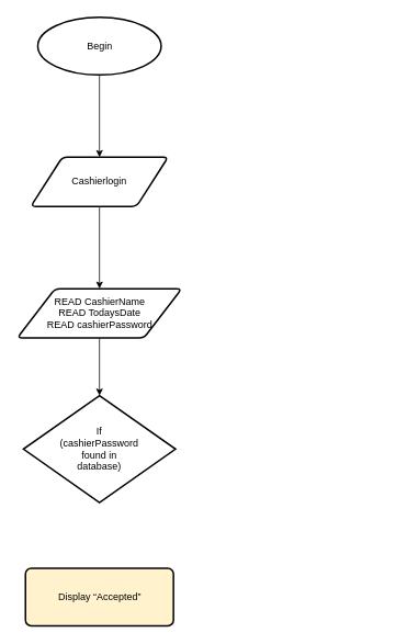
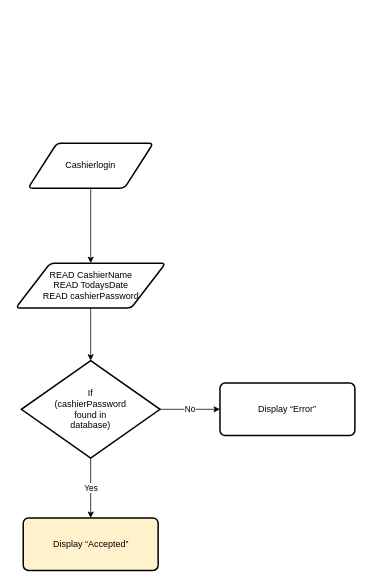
- <mxCell id="12" value="Begin" style="strokeWidth=2;html=1;shape=mxgraph.flowchart.start_1;whiteSpace=wrap;" parent="1" vertex="1"><mxGeometry x="45.5" y="20" width="150" height="70" as="geometry" /></mxCell>
- <mxCell id="11" style="edgeStyle=orthogonalEdgeStyle;rounded=0;orthogonalLoop=1;jettySize=auto;html=1;entryX=0.5;entryY=0;entryDx=0;entryDy=0;" parent="1" source="12" target="10" edge="1"><mxGeometry relative="1" as="geometry" /></mxCell>
+ <mxCell id="2" value="No" style="edgeStyle=orthogonalEdgeStyle;rounded=0;orthogonalLoop=1;jettySize=auto;html=1;entryX=0;entryY=0.5;entryDx=0;entryDy=0;" parent="1" source="4" target="8" edge="1"><mxGeometry relative="1" as="geometry" /></mxCell>
+ <mxCell id="8" value="Display “Error”" style="rounded=1;whiteSpace=wrap;html=1;absoluteArcSize=1;arcSize=14;strokeWidth=2;" parent="1" vertex="1"><mxGeometry x="293" y="510" width="180" height="70" as="geometry" /></mxCell>
+ <mxCell id="3" value="Yes" style="edgeStyle=orthogonalEdgeStyle;rounded=0;orthogonalLoop=1;jettySize=auto;html=1;entryX=0.5;entryY=0;entryDx=0;entryDy=0;" parent="1" source="4" target="7" edge="1"><mxGeometry relative="1" as="geometry" /></mxCell>
